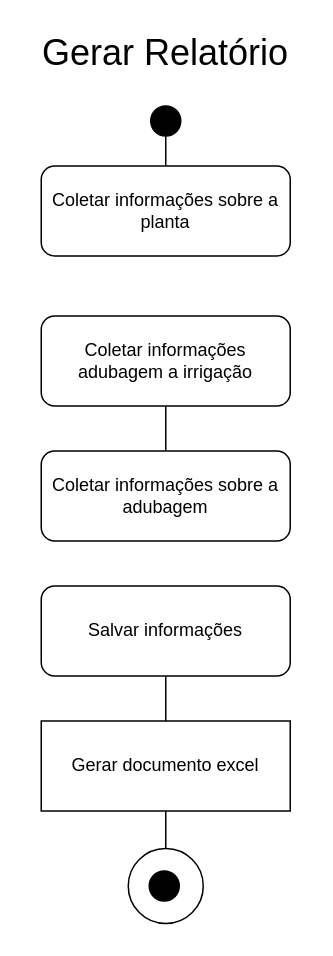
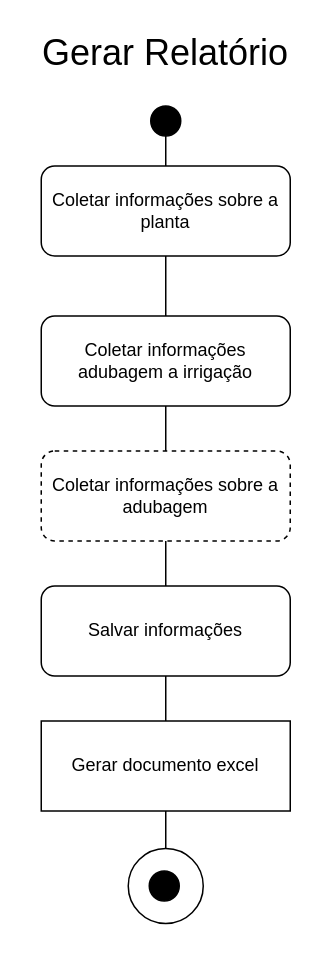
+ <mxCell id="9" value="" style="endArrow=none;html=1;rounded=0;entryX=0.5;entryY=1;entryDx=0;entryDy=0;exitX=0.5;exitY=0;exitDx=0;exitDy=0;" edge="1" parent="1" source="4" target="3"><mxGeometry width="50" height="50" relative="1" as="geometry"><mxPoint x="86" y="240" as="sourcePoint" /><mxPoint x="136" y="190" as="targetPoint" /></mxGeometry></mxCell>
- <mxCell id="5" value="Coletar informações sobre a adubagem" style="rounded=1;whiteSpace=wrap;html=1;" vertex="1" parent="1"><mxGeometry x="27" y="300" width="166" height="60" as="geometry" /></mxCell>
+ <mxCell id="5" value="Coletar informações sobre a adubagem" style="rounded=1;whiteSpace=wrap;html=1;dashed=1;" vertex="1" parent="1"><mxGeometry x="27" y="300" width="166" height="60" as="geometry" /></mxCell>
+ <mxCell id="11" value="" style="endArrow=none;html=1;rounded=0;entryX=0.5;entryY=1;entryDx=0;entryDy=0;exitX=0.5;exitY=0;exitDx=0;exitDy=0;" edge="1" parent="1" source="6" target="5"><mxGeometry width="50" height="50" relative="1" as="geometry"><mxPoint x="96" y="470" as="sourcePoint" /><mxPoint x="146" y="420" as="targetPoint" /></mxGeometry></mxCell>
